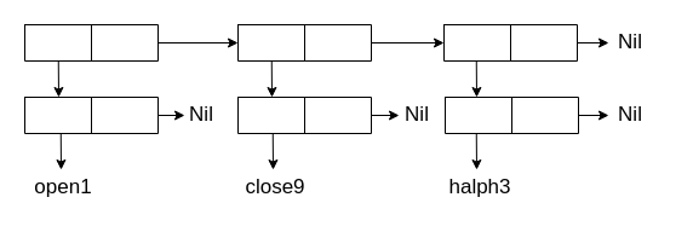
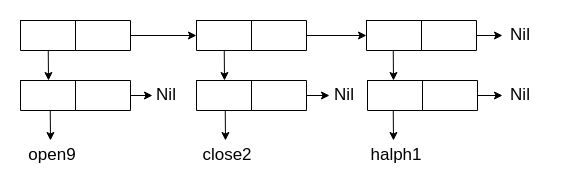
- <mxCell id="26" value="&lt;font style=&quot;font-size: 17px;&quot;&gt;open1&lt;/font&gt;" style="text;html=1;strokeColor=none;fillColor=none;align=center;verticalAlign=middle;whiteSpace=wrap;rounded=0;" vertex="1" parent="1"><mxGeometry x="22" y="140" width="60" height="30" as="geometry" /></mxCell>
+ <mxCell id="26" value="&lt;font style=&quot;font-size: 17px;&quot;&gt;open9&lt;/font&gt;" style="text;html=1;strokeColor=none;fillColor=none;align=center;verticalAlign=middle;whiteSpace=wrap;rounded=0;" vertex="1" parent="1"><mxGeometry x="22" y="140" width="60" height="30" as="geometry" /></mxCell>
- <mxCell id="34" value="&lt;font style=&quot;font-size: 17px;&quot;&gt;close9&lt;/font&gt;" style="text;html=1;strokeColor=none;fillColor=none;align=center;verticalAlign=middle;whiteSpace=wrap;rounded=0;" vertex="1" parent="1"><mxGeometry x="197" y="140" width="60" height="30" as="geometry" /></mxCell>
+ <mxCell id="34" value="&lt;font style=&quot;font-size: 17px;&quot;&gt;close2&lt;/font&gt;" style="text;html=1;strokeColor=none;fillColor=none;align=center;verticalAlign=middle;whiteSpace=wrap;rounded=0;" vertex="1" parent="1"><mxGeometry x="197" y="140" width="60" height="30" as="geometry" /></mxCell>
- <mxCell id="42" value="&lt;font style=&quot;font-size: 17px;&quot;&gt;halph3&lt;/font&gt;" style="text;html=1;strokeColor=none;fillColor=none;align=center;verticalAlign=middle;whiteSpace=wrap;rounded=0;" vertex="1" parent="1"><mxGeometry x="366" y="140" width="60" height="30" as="geometry" /></mxCell>
+ <mxCell id="42" value="&lt;font style=&quot;font-size: 17px;&quot;&gt;halph1&lt;/font&gt;" style="text;html=1;strokeColor=none;fillColor=none;align=center;verticalAlign=middle;whiteSpace=wrap;rounded=0;" vertex="1" parent="1"><mxGeometry x="366" y="140" width="60" height="30" as="geometry" /></mxCell>
